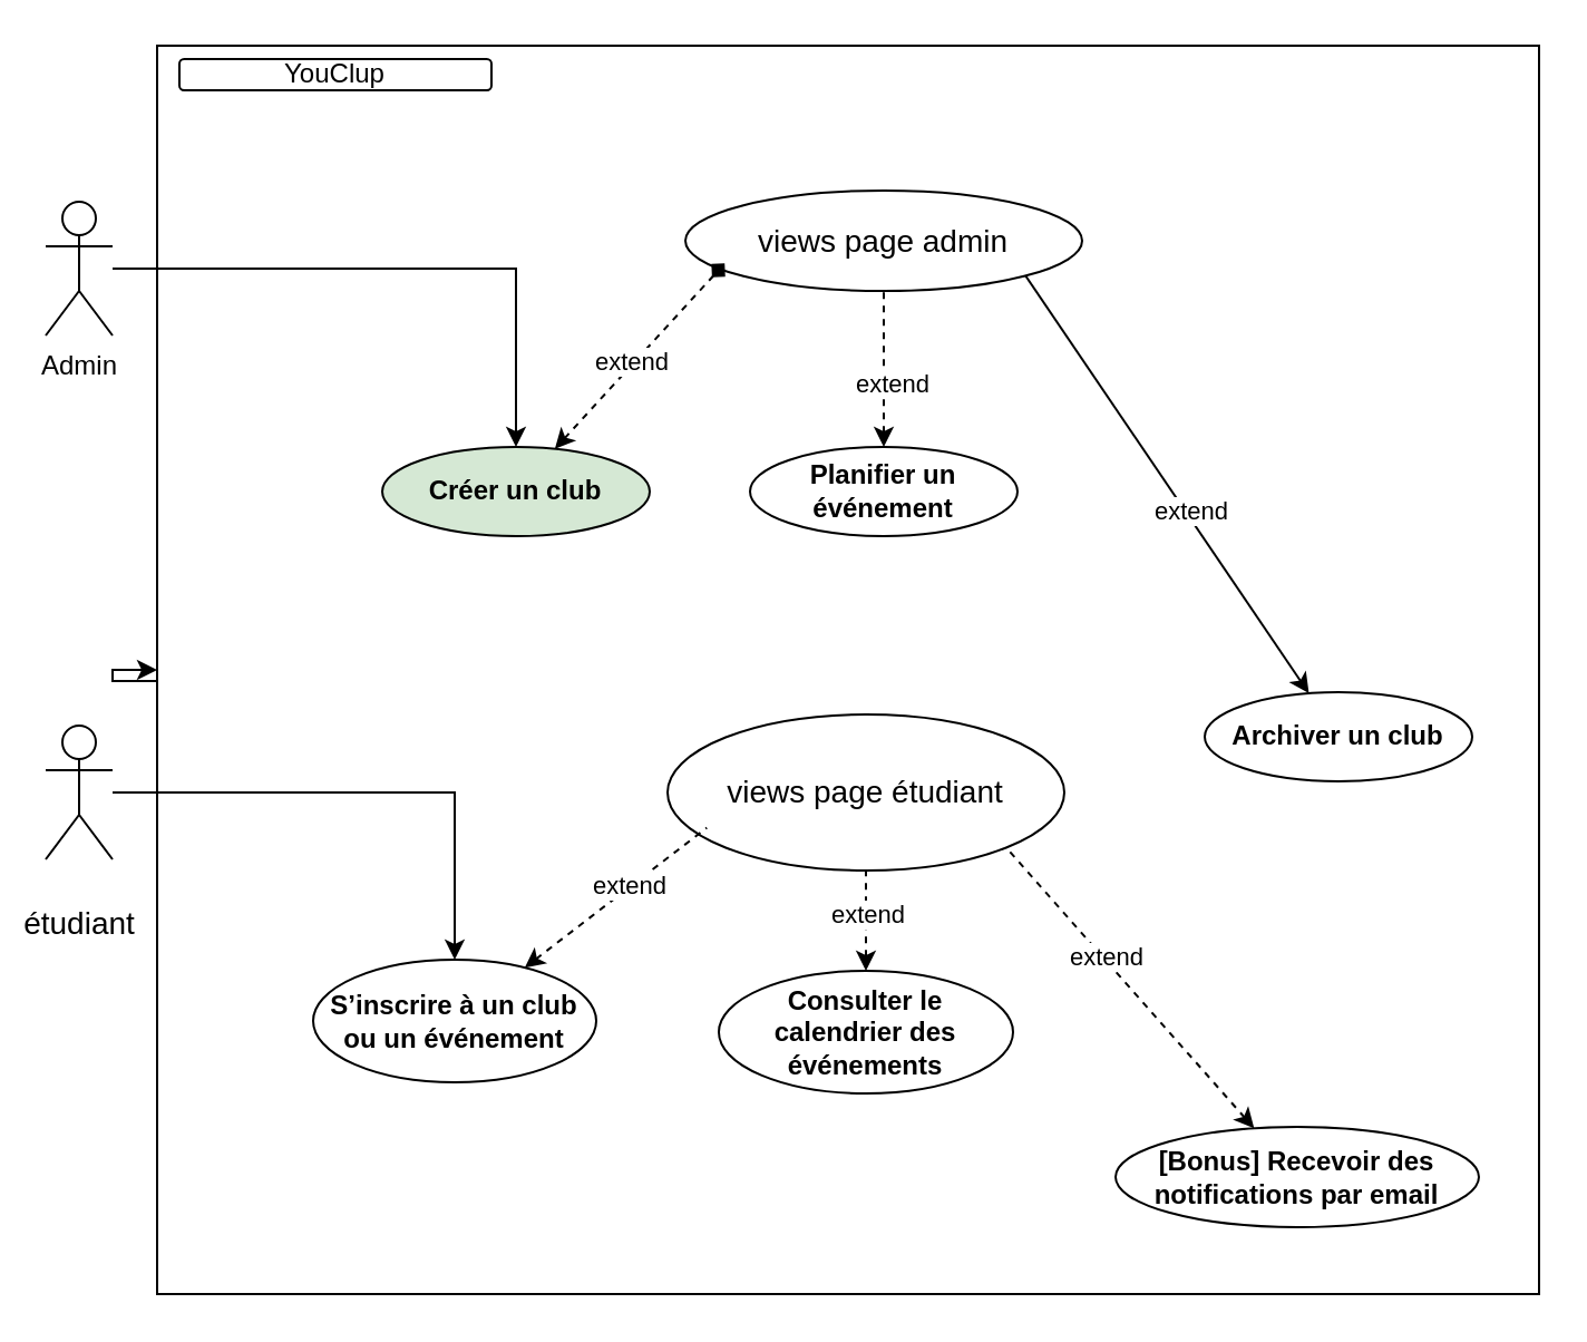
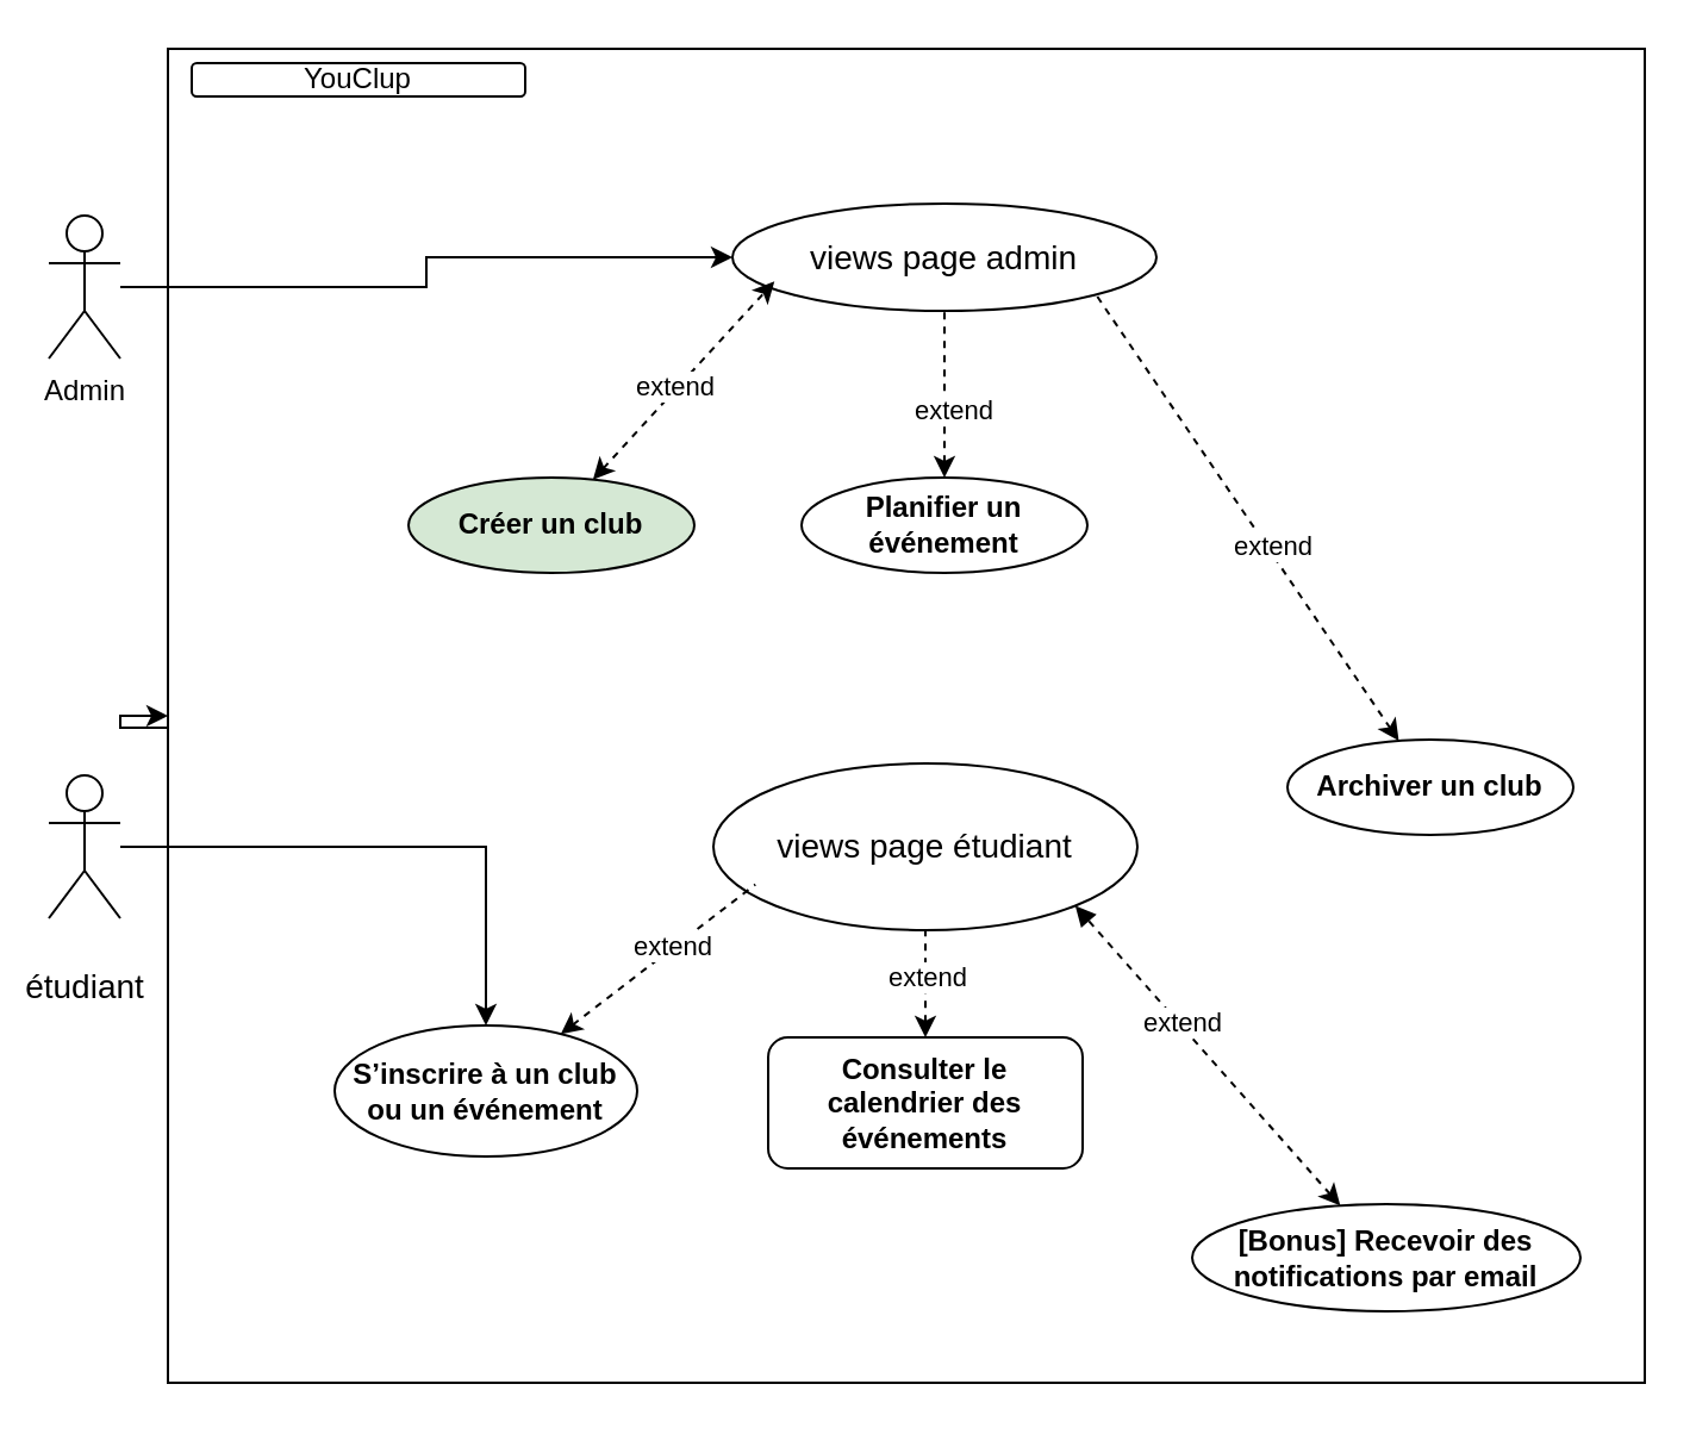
- <mxCell id="14" style="rounded=0;orthogonalLoop=1;jettySize=auto;html=1;entryX=0.099;entryY=0.726;entryDx=0;entryDy=0;entryPerimeter=0;dashed=1;startArrow=classic;startFill=1;endArrow=diamond;" edge="1" parent="1" source="7" target="6"><mxGeometry relative="1" as="geometry" /></mxCell>
+ <mxCell id="14" style="rounded=0;orthogonalLoop=1;jettySize=auto;html=1;entryX=0.099;entryY=0.726;entryDx=0;entryDy=0;entryPerimeter=0;dashed=1;startArrow=classic;startFill=1;" edge="1" parent="1" source="7" target="6"><mxGeometry relative="1" as="geometry" /></mxCell>
- <mxCell id="3" style="edgeStyle=orthogonalEdgeStyle;rounded=0;orthogonalLoop=1;jettySize=auto;html=1;" edge="1" parent="1" source="4" target="7"><mxGeometry relative="1" as="geometry" /></mxCell>
+ <mxCell id="3" style="edgeStyle=orthogonalEdgeStyle;rounded=0;orthogonalLoop=1;jettySize=auto;html=1;entryX=0;entryY=0.5;entryDx=0;entryDy=0;" edge="1" parent="1" source="4" target="6"><mxGeometry relative="1" as="geometry" /></mxCell>
- <mxCell id="11" style="rounded=0;orthogonalLoop=1;jettySize=auto;html=1;entryX=1;entryY=1;entryDx=0;entryDy=0;dashed=0;endArrow=none;startFill=1;startArrow=classic;" edge="1" parent="1" source="13" target="6"><mxGeometry relative="1" as="geometry" /></mxCell>
+ <mxCell id="11" style="rounded=0;orthogonalLoop=1;jettySize=auto;html=1;entryX=1;entryY=1;entryDx=0;entryDy=0;dashed=1;endArrow=none;startFill=1;startArrow=classic;" edge="1" parent="1" source="13" target="6"><mxGeometry relative="1" as="geometry" /></mxCell>
- <mxCell id="24" style="rounded=0;orthogonalLoop=1;jettySize=auto;html=1;entryX=1;entryY=1;entryDx=0;entryDy=0;dashed=1;endArrow=none;startFill=1;startArrow=classic;" edge="1" parent="1" source="26" target="19"><mxGeometry relative="1" as="geometry" /></mxCell>
+ <mxCell id="24" style="rounded=0;orthogonalLoop=1;jettySize=auto;html=1;entryX=1;entryY=1;entryDx=0;entryDy=0;dashed=1;endArrow=block;startFill=1;startArrow=classic;" edge="1" parent="1" source="26" target="19"><mxGeometry relative="1" as="geometry" /></mxCell>
- <mxCell id="23" value="&lt;p data-end=&quot;1028&quot; data-start=&quot;984&quot;&gt;&lt;strong data-end=&quot;1026&quot; data-start=&quot;984&quot;&gt;Consulter le calendrier des événements&lt;/strong&gt;&lt;/p&gt;" style="ellipse;whiteSpace=wrap;html=1;" vertex="1" parent="1"><mxGeometry x="322" y="435" width="132" height="55" as="geometry" /></mxCell>
+ <mxCell id="23" value="&lt;p data-end=&quot;1028&quot; data-start=&quot;984&quot;&gt;&lt;strong data-end=&quot;1026&quot; data-start=&quot;984&quot;&gt;Consulter le calendrier des événements&lt;/strong&gt;&lt;/p&gt;" style="whiteSpace=wrap;html=1;rounded=1;" vertex="1" parent="1"><mxGeometry x="322" y="435" width="132" height="55" as="geometry" /></mxCell>
